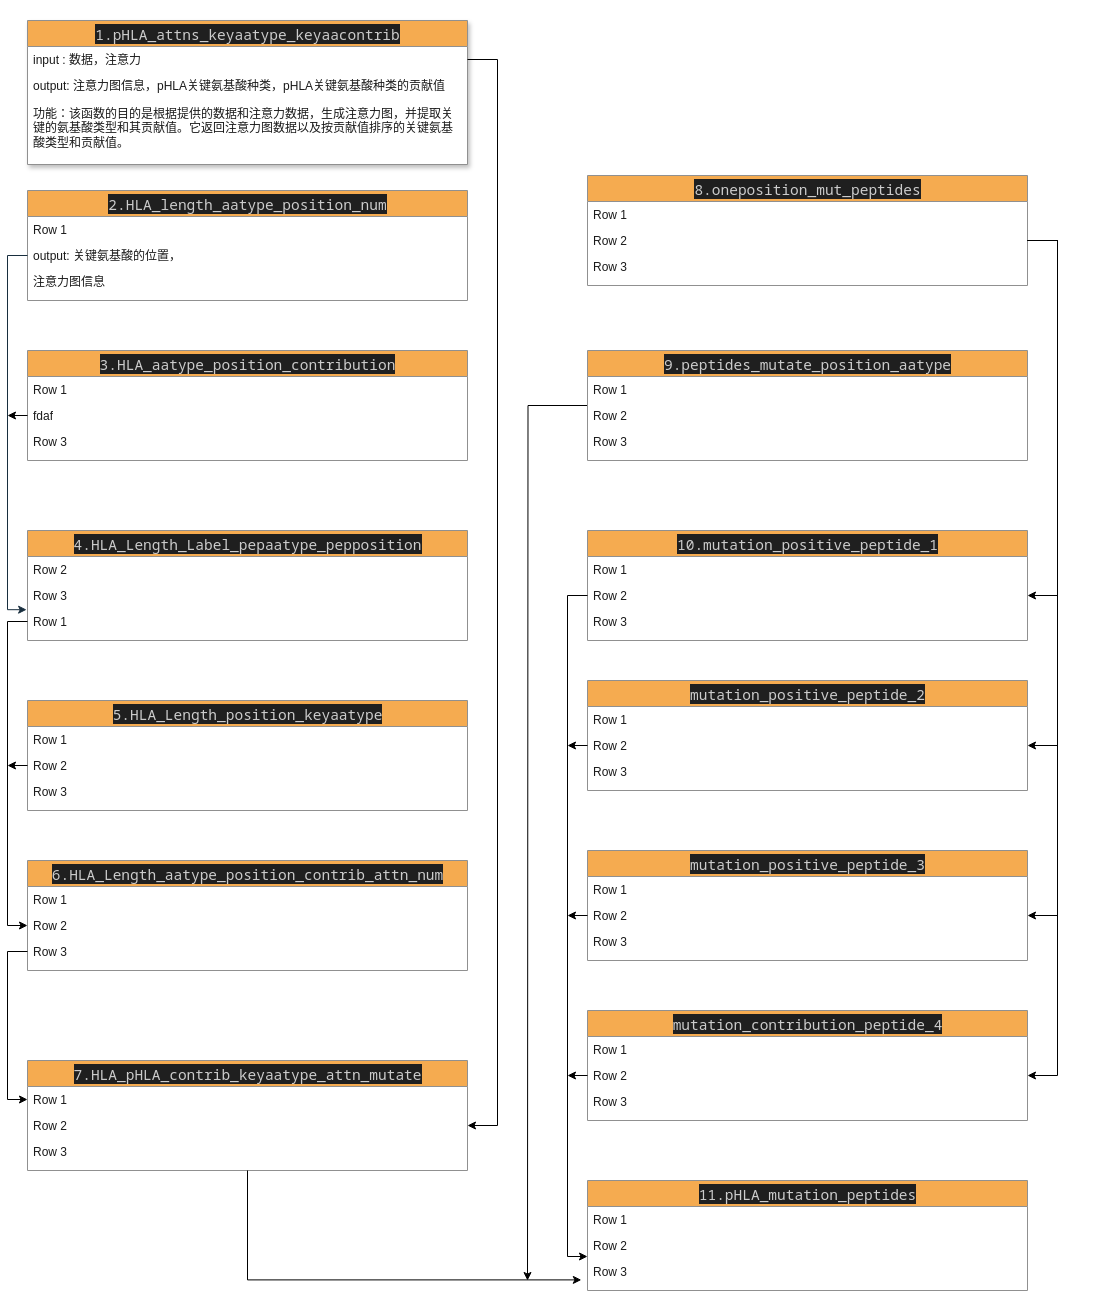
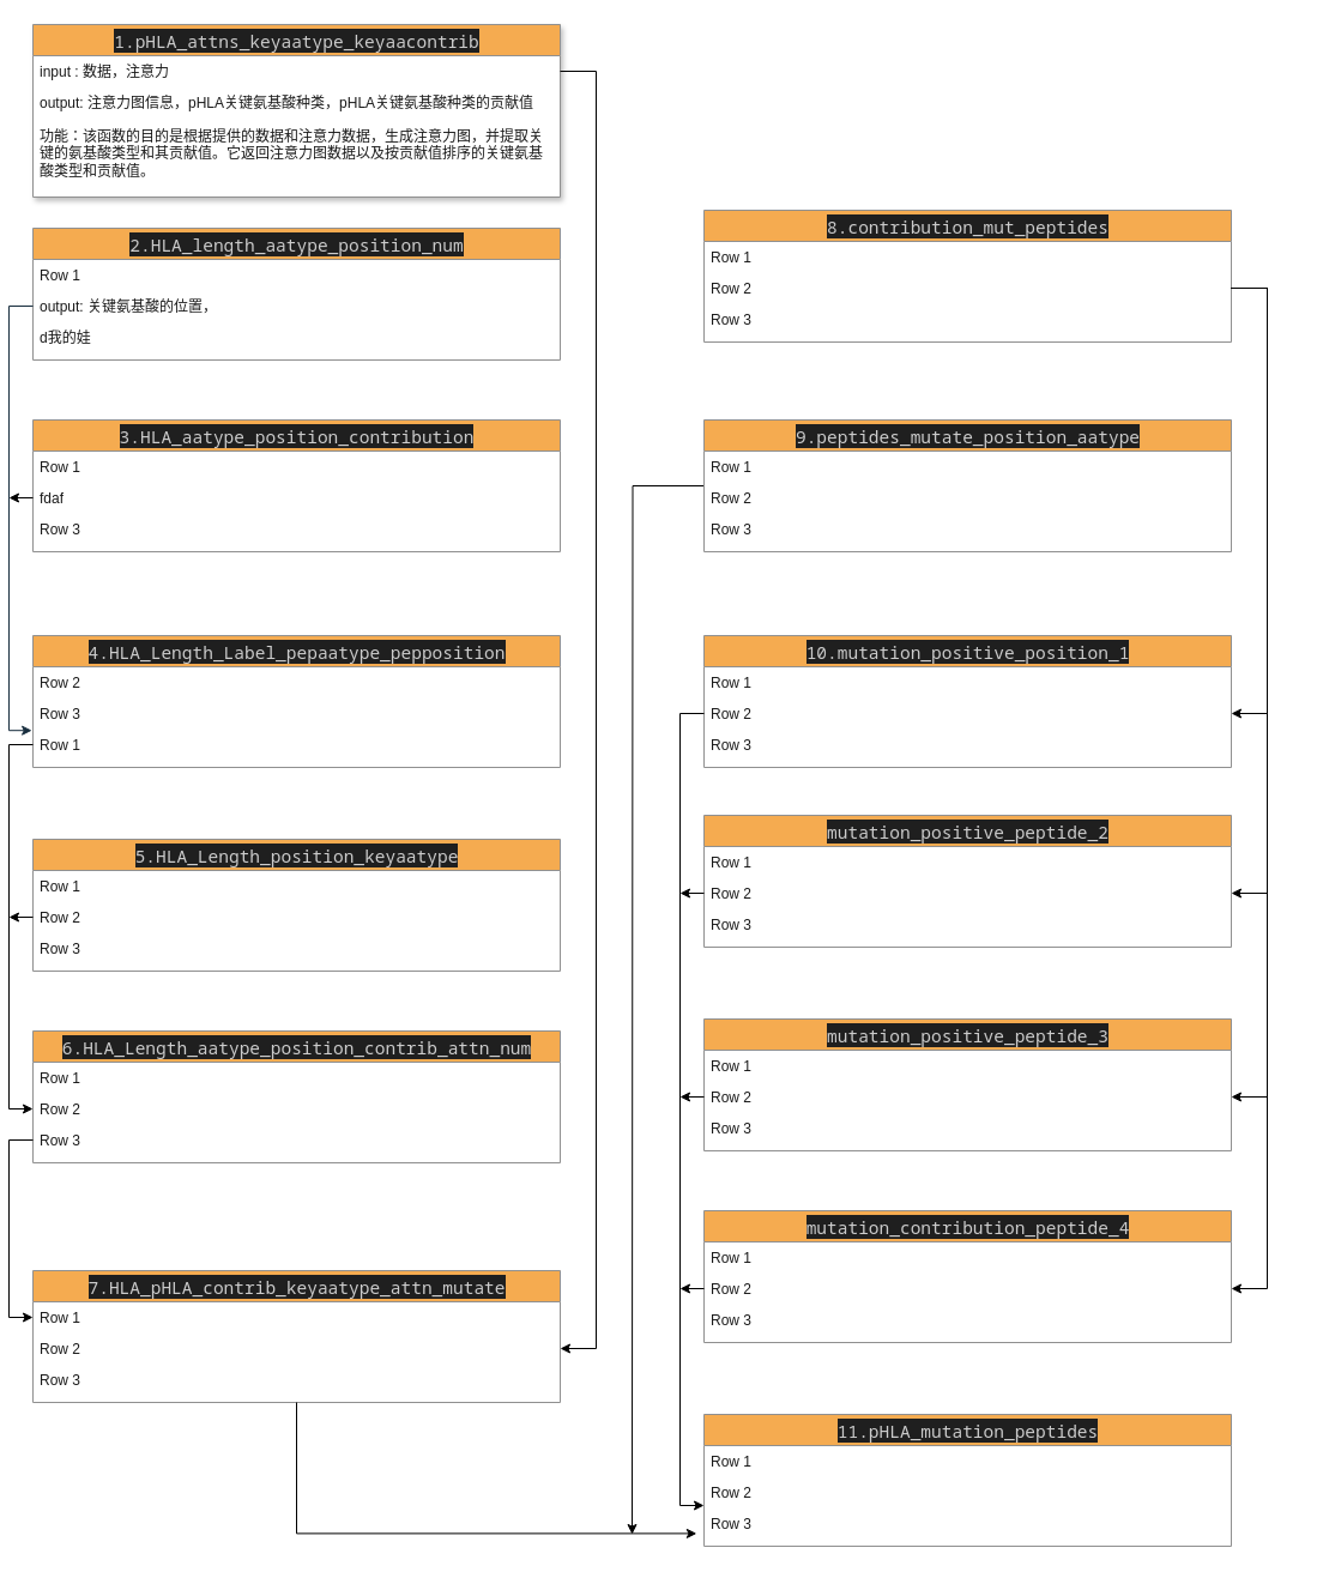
- <mxCell id="34" value="&lt;div style=&quot;color: rgb(204, 204, 204); background-color: rgb(31, 31, 31); font-family: &amp;quot;Cascadia Code&amp;quot;, &amp;quot;Noto Sans Mono&amp;quot;, &amp;quot;Courier New&amp;quot;, &amp;quot;Noto Sans CJK SC&amp;quot;, 微软雅黑, Consolas, &amp;quot;Courier New&amp;quot;, monospace; font-size: 14.5px; line-height: 20px;&quot;&gt;&lt;div style=&quot;line-height: 20px;&quot;&gt;8.oneposition_mut_peptides&lt;/div&gt;&lt;/div&gt;" style="swimlane;html=1;fontStyle=0;childLayout=stackLayout;horizontal=1;startSize=26;fillColor=#F5AB50;horizontalStack=0;resizeParent=1;resizeLast=0;collapsible=1;marginBottom=0;swimlaneFillColor=#ffffff;align=center;rounded=0;shadow=0;comic=0;labelBackgroundColor=none;strokeWidth=1;fontFamily=Verdana;fontSize=12;strokeColor=#909090;fontColor=#1A1A1A;" vertex="1" parent="1"><mxGeometry x="580" y="175" width="440" height="110" as="geometry" /></mxCell>
+ <mxCell id="34" value="&lt;div style=&quot;color: rgb(204, 204, 204); background-color: rgb(31, 31, 31); font-family: &amp;quot;Cascadia Code&amp;quot;, &amp;quot;Noto Sans Mono&amp;quot;, &amp;quot;Courier New&amp;quot;, &amp;quot;Noto Sans CJK SC&amp;quot;, 微软雅黑, Consolas, &amp;quot;Courier New&amp;quot;, monospace; font-size: 14.5px; line-height: 20px;&quot;&gt;&lt;div style=&quot;line-height: 20px;&quot;&gt;8.contribution_mut_peptides&lt;/div&gt;&lt;/div&gt;" style="swimlane;html=1;fontStyle=0;childLayout=stackLayout;horizontal=1;startSize=26;fillColor=#F5AB50;horizontalStack=0;resizeParent=1;resizeLast=0;collapsible=1;marginBottom=0;swimlaneFillColor=#ffffff;align=center;rounded=0;shadow=0;comic=0;labelBackgroundColor=none;strokeWidth=1;fontFamily=Verdana;fontSize=12;strokeColor=#909090;fontColor=#1A1A1A;" vertex="1" parent="1"><mxGeometry x="580" y="175" width="440" height="110" as="geometry" /></mxCell>
- <mxCell id="10" value="注意力图信息" style="text;html=1;strokeColor=none;fillColor=none;spacingLeft=4;spacingRight=4;whiteSpace=wrap;overflow=hidden;rotatable=0;points=[[0,0.5],[1,0.5]];portConstraint=eastwest;labelBackgroundColor=none;fontColor=#1A1A1A;rounded=0;" vertex="1" parent="7"><mxGeometry y="78" width="440" height="26" as="geometry" /></mxCell>
+ <mxCell id="10" value="d我的娃" style="text;html=1;strokeColor=none;fillColor=none;spacingLeft=4;spacingRight=4;whiteSpace=wrap;overflow=hidden;rotatable=0;points=[[0,0.5],[1,0.5]];portConstraint=eastwest;labelBackgroundColor=none;fontColor=#1A1A1A;rounded=0;" vertex="1" parent="7"><mxGeometry y="78" width="440" height="26" as="geometry" /></mxCell>
- <mxCell id="50" value="&lt;div style=&quot;color: rgb(204, 204, 204); background-color: rgb(31, 31, 31); font-family: &amp;quot;Cascadia Code&amp;quot;, &amp;quot;Noto Sans Mono&amp;quot;, &amp;quot;Courier New&amp;quot;, &amp;quot;Noto Sans CJK SC&amp;quot;, 微软雅黑, Consolas, &amp;quot;Courier New&amp;quot;, monospace; font-size: 14.5px; line-height: 20px;&quot;&gt;&lt;div style=&quot;line-height: 20px;&quot;&gt;&lt;div style=&quot;line-height: 20px;&quot;&gt;10.mutation_positive_peptide_1&lt;/div&gt;&lt;/div&gt;&lt;/div&gt;" style="swimlane;html=1;fontStyle=0;childLayout=stackLayout;horizontal=1;startSize=26;fillColor=#F5AB50;horizontalStack=0;resizeParent=1;resizeLast=0;collapsible=1;marginBottom=0;swimlaneFillColor=#ffffff;align=center;rounded=0;shadow=0;comic=0;labelBackgroundColor=none;strokeWidth=1;fontFamily=Verdana;fontSize=12;strokeColor=#909090;fontColor=#1A1A1A;" vertex="1" parent="1"><mxGeometry x="580" y="530" width="440" height="110" as="geometry" /></mxCell>
+ <mxCell id="50" value="&lt;div style=&quot;color: rgb(204, 204, 204); background-color: rgb(31, 31, 31); font-family: &amp;quot;Cascadia Code&amp;quot;, &amp;quot;Noto Sans Mono&amp;quot;, &amp;quot;Courier New&amp;quot;, &amp;quot;Noto Sans CJK SC&amp;quot;, 微软雅黑, Consolas, &amp;quot;Courier New&amp;quot;, monospace; font-size: 14.5px; line-height: 20px;&quot;&gt;&lt;div style=&quot;line-height: 20px;&quot;&gt;&lt;div style=&quot;line-height: 20px;&quot;&gt;10.mutation_positive_position_1&lt;/div&gt;&lt;/div&gt;&lt;/div&gt;" style="swimlane;html=1;fontStyle=0;childLayout=stackLayout;horizontal=1;startSize=26;fillColor=#F5AB50;horizontalStack=0;resizeParent=1;resizeLast=0;collapsible=1;marginBottom=0;swimlaneFillColor=#ffffff;align=center;rounded=0;shadow=0;comic=0;labelBackgroundColor=none;strokeWidth=1;fontFamily=Verdana;fontSize=12;strokeColor=#909090;fontColor=#1A1A1A;" vertex="1" parent="1"><mxGeometry x="580" y="530" width="440" height="110" as="geometry" /></mxCell>
